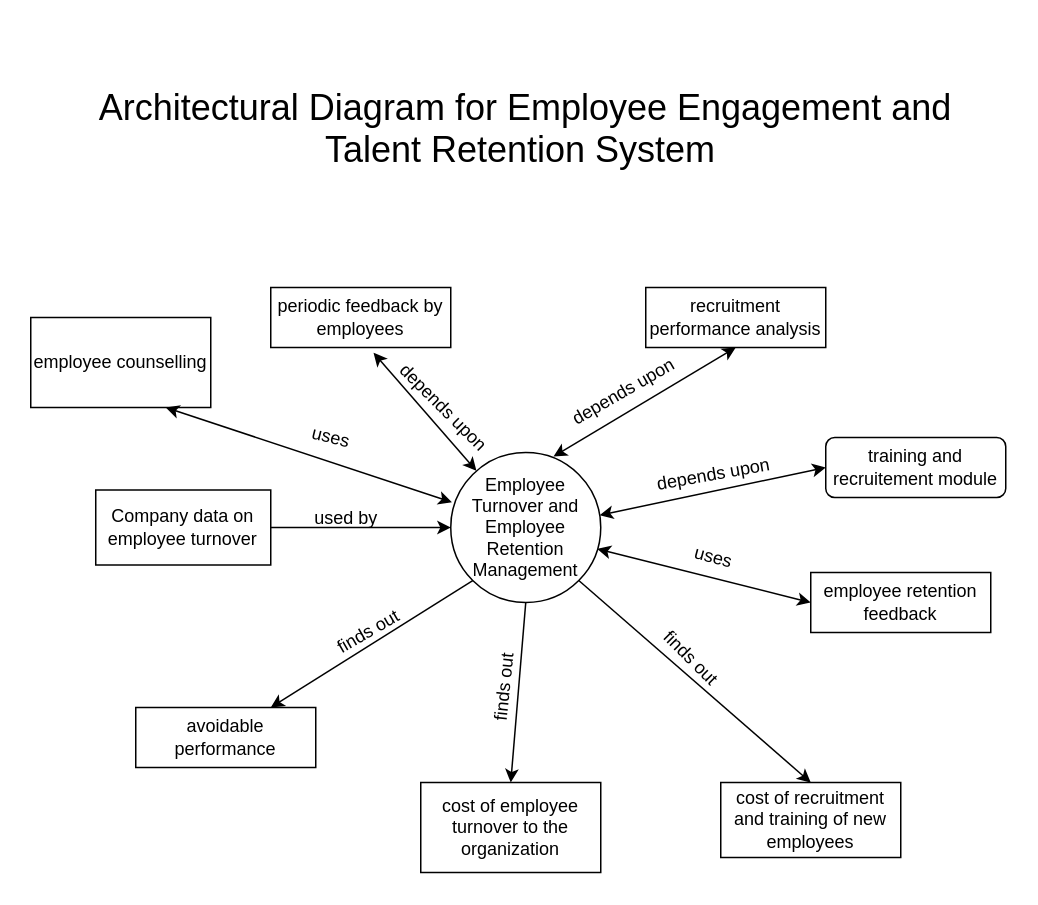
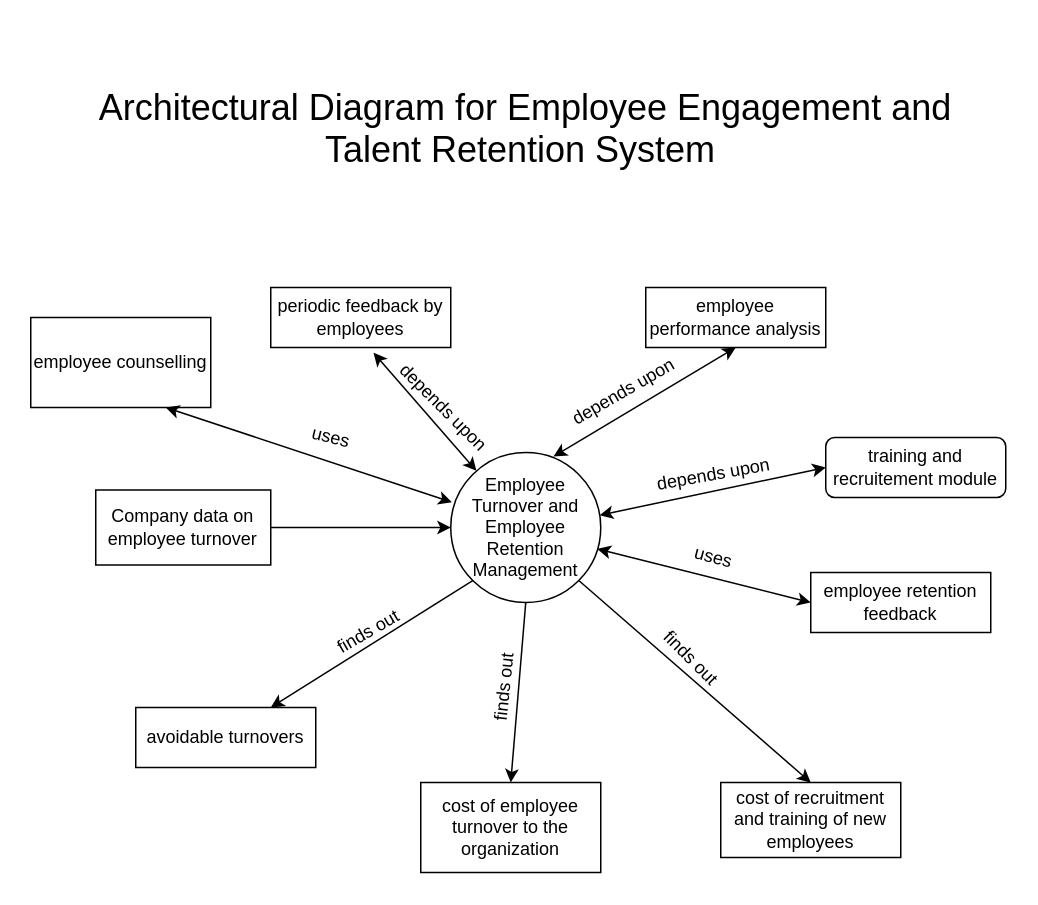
- <mxCell id="5" value="recruitment performance analysis" style="rounded=0;whiteSpace=wrap;html=1;" parent="1" vertex="1"><mxGeometry x="430" y="191" width="120" height="40" as="geometry" /></mxCell>
+ <mxCell id="5" value="employee performance analysis" style="rounded=0;whiteSpace=wrap;html=1;" parent="1" vertex="1"><mxGeometry x="430" y="191" width="120" height="40" as="geometry" /></mxCell>
- <mxCell id="16" value="&lt;font style=&quot;font-size: 12px&quot;&gt;used by&lt;/font&gt;" style="text;html=1;align=center;verticalAlign=middle;resizable=0;points=[];autosize=1;strokeColor=none;fillColor=none;fontSize=24;" parent="1" vertex="1"><mxGeometry x="200" y="321" width="60" height="40" as="geometry" /></mxCell>
- <mxCell id="8" value="avoidable performance" style="rounded=0;whiteSpace=wrap;html=1;" parent="1" vertex="1"><mxGeometry x="90" y="471" width="120" height="40" as="geometry" /></mxCell>
+ <mxCell id="8" value="avoidable turnovers" style="rounded=0;whiteSpace=wrap;html=1;" parent="1" vertex="1"><mxGeometry x="90" y="471" width="120" height="40" as="geometry" /></mxCell>
